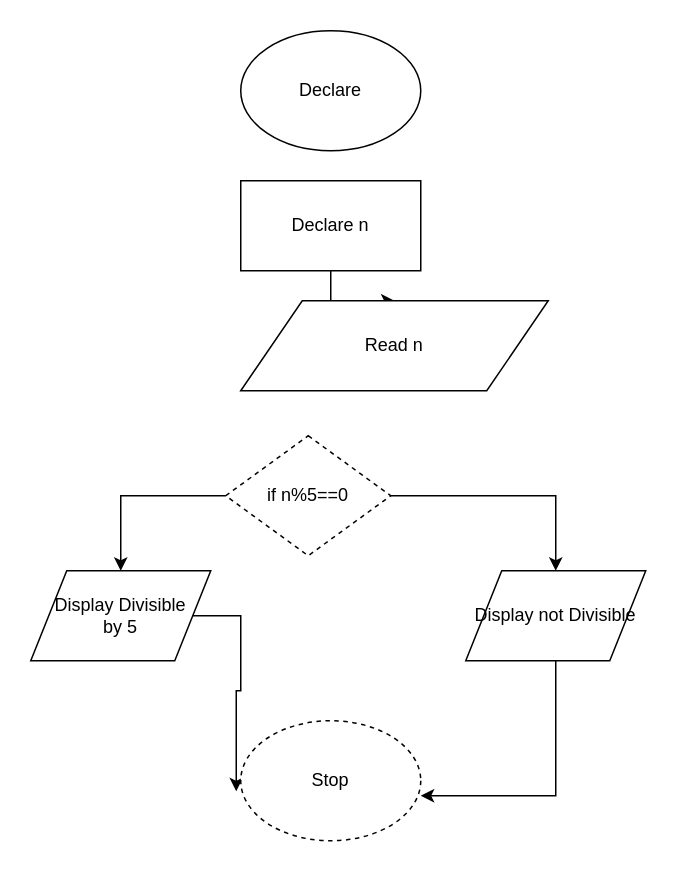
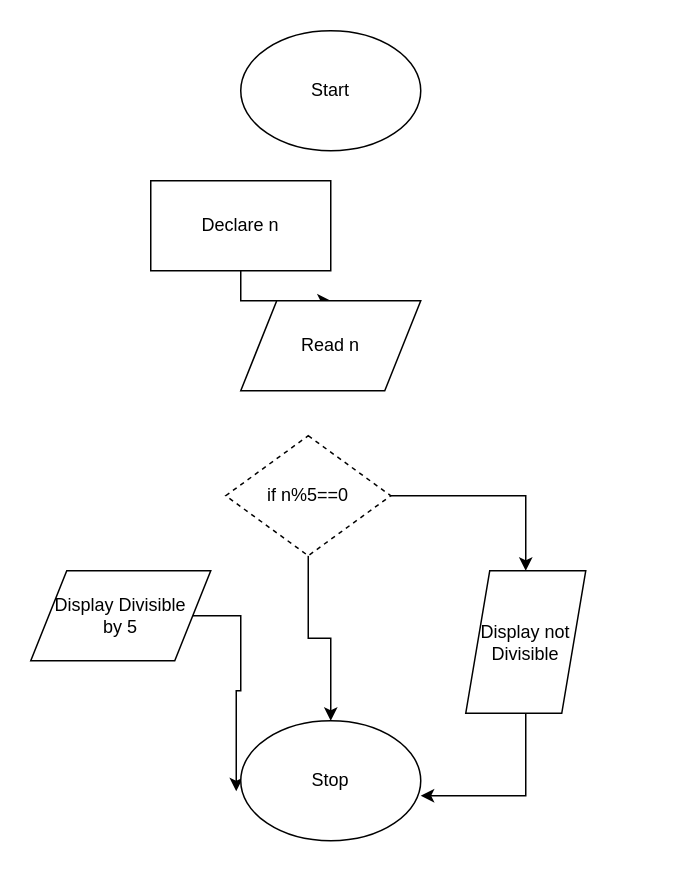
- <mxCell id="2" value="Declare" style="ellipse;whiteSpace=wrap;html=1;" vertex="1" parent="1"><mxGeometry x="160" y="20" width="120" height="80" as="geometry" /></mxCell>
+ <mxCell id="2" value="Start" style="ellipse;whiteSpace=wrap;html=1;" vertex="1" parent="1"><mxGeometry x="160" y="20" width="120" height="80" as="geometry" /></mxCell>
- <mxCell id="4" value="Declare n" style="rounded=0;whiteSpace=wrap;html=1;" vertex="1" parent="1"><mxGeometry x="160" y="120" width="120" height="60" as="geometry" /></mxCell>
+ <mxCell id="4" value="Declare n" style="rounded=0;whiteSpace=wrap;html=1;" vertex="1" parent="1"><mxGeometry x="100" y="120" width="120" height="60" as="geometry" /></mxCell>
- <mxCell id="5" value="Read n" style="shape=parallelogram;perimeter=parallelogramPerimeter;whiteSpace=wrap;html=1;" vertex="1" parent="1"><mxGeometry x="160" y="200" width="205" height="60" as="geometry" /></mxCell>
+ <mxCell id="5" value="Read n" style="shape=parallelogram;perimeter=parallelogramPerimeter;whiteSpace=wrap;html=1;" vertex="1" parent="1"><mxGeometry x="160" y="200" width="120" height="60" as="geometry" /></mxCell>
- <mxCell id="6" style="edgeStyle=orthogonalEdgeStyle;rounded=0;orthogonalLoop=1;jettySize=auto;html=1;" edge="1" parent="1" source="8" target="10"><mxGeometry relative="1" as="geometry" /></mxCell>
+ <mxCell id="6" style="edgeStyle=orthogonalEdgeStyle;rounded=0;orthogonalLoop=1;jettySize=auto;html=1;" edge="1" parent="1" source="8" target="13"><mxGeometry relative="1" as="geometry" /></mxCell>
- <mxCell id="12" value="Display not Divisible&lt;br&gt;" style="shape=parallelogram;perimeter=parallelogramPerimeter;whiteSpace=wrap;html=1;" vertex="1" parent="1"><mxGeometry x="310" y="380" width="120" height="60" as="geometry" /></mxCell>
+ <mxCell id="12" value="Display not Divisible&lt;br&gt;" style="shape=parallelogram;perimeter=parallelogramPerimeter;whiteSpace=wrap;html=1;" vertex="1" parent="1"><mxGeometry x="310" y="380" width="80" height="95" as="geometry" /></mxCell>
- <mxCell id="13" value="Stop" style="ellipse;whiteSpace=wrap;html=1;dashed=1;" vertex="1" parent="1"><mxGeometry x="160" y="480" width="120" height="80" as="geometry" /></mxCell>
+ <mxCell id="13" value="Stop" style="ellipse;whiteSpace=wrap;html=1;" vertex="1" parent="1"><mxGeometry x="160" y="480" width="120" height="80" as="geometry" /></mxCell>
